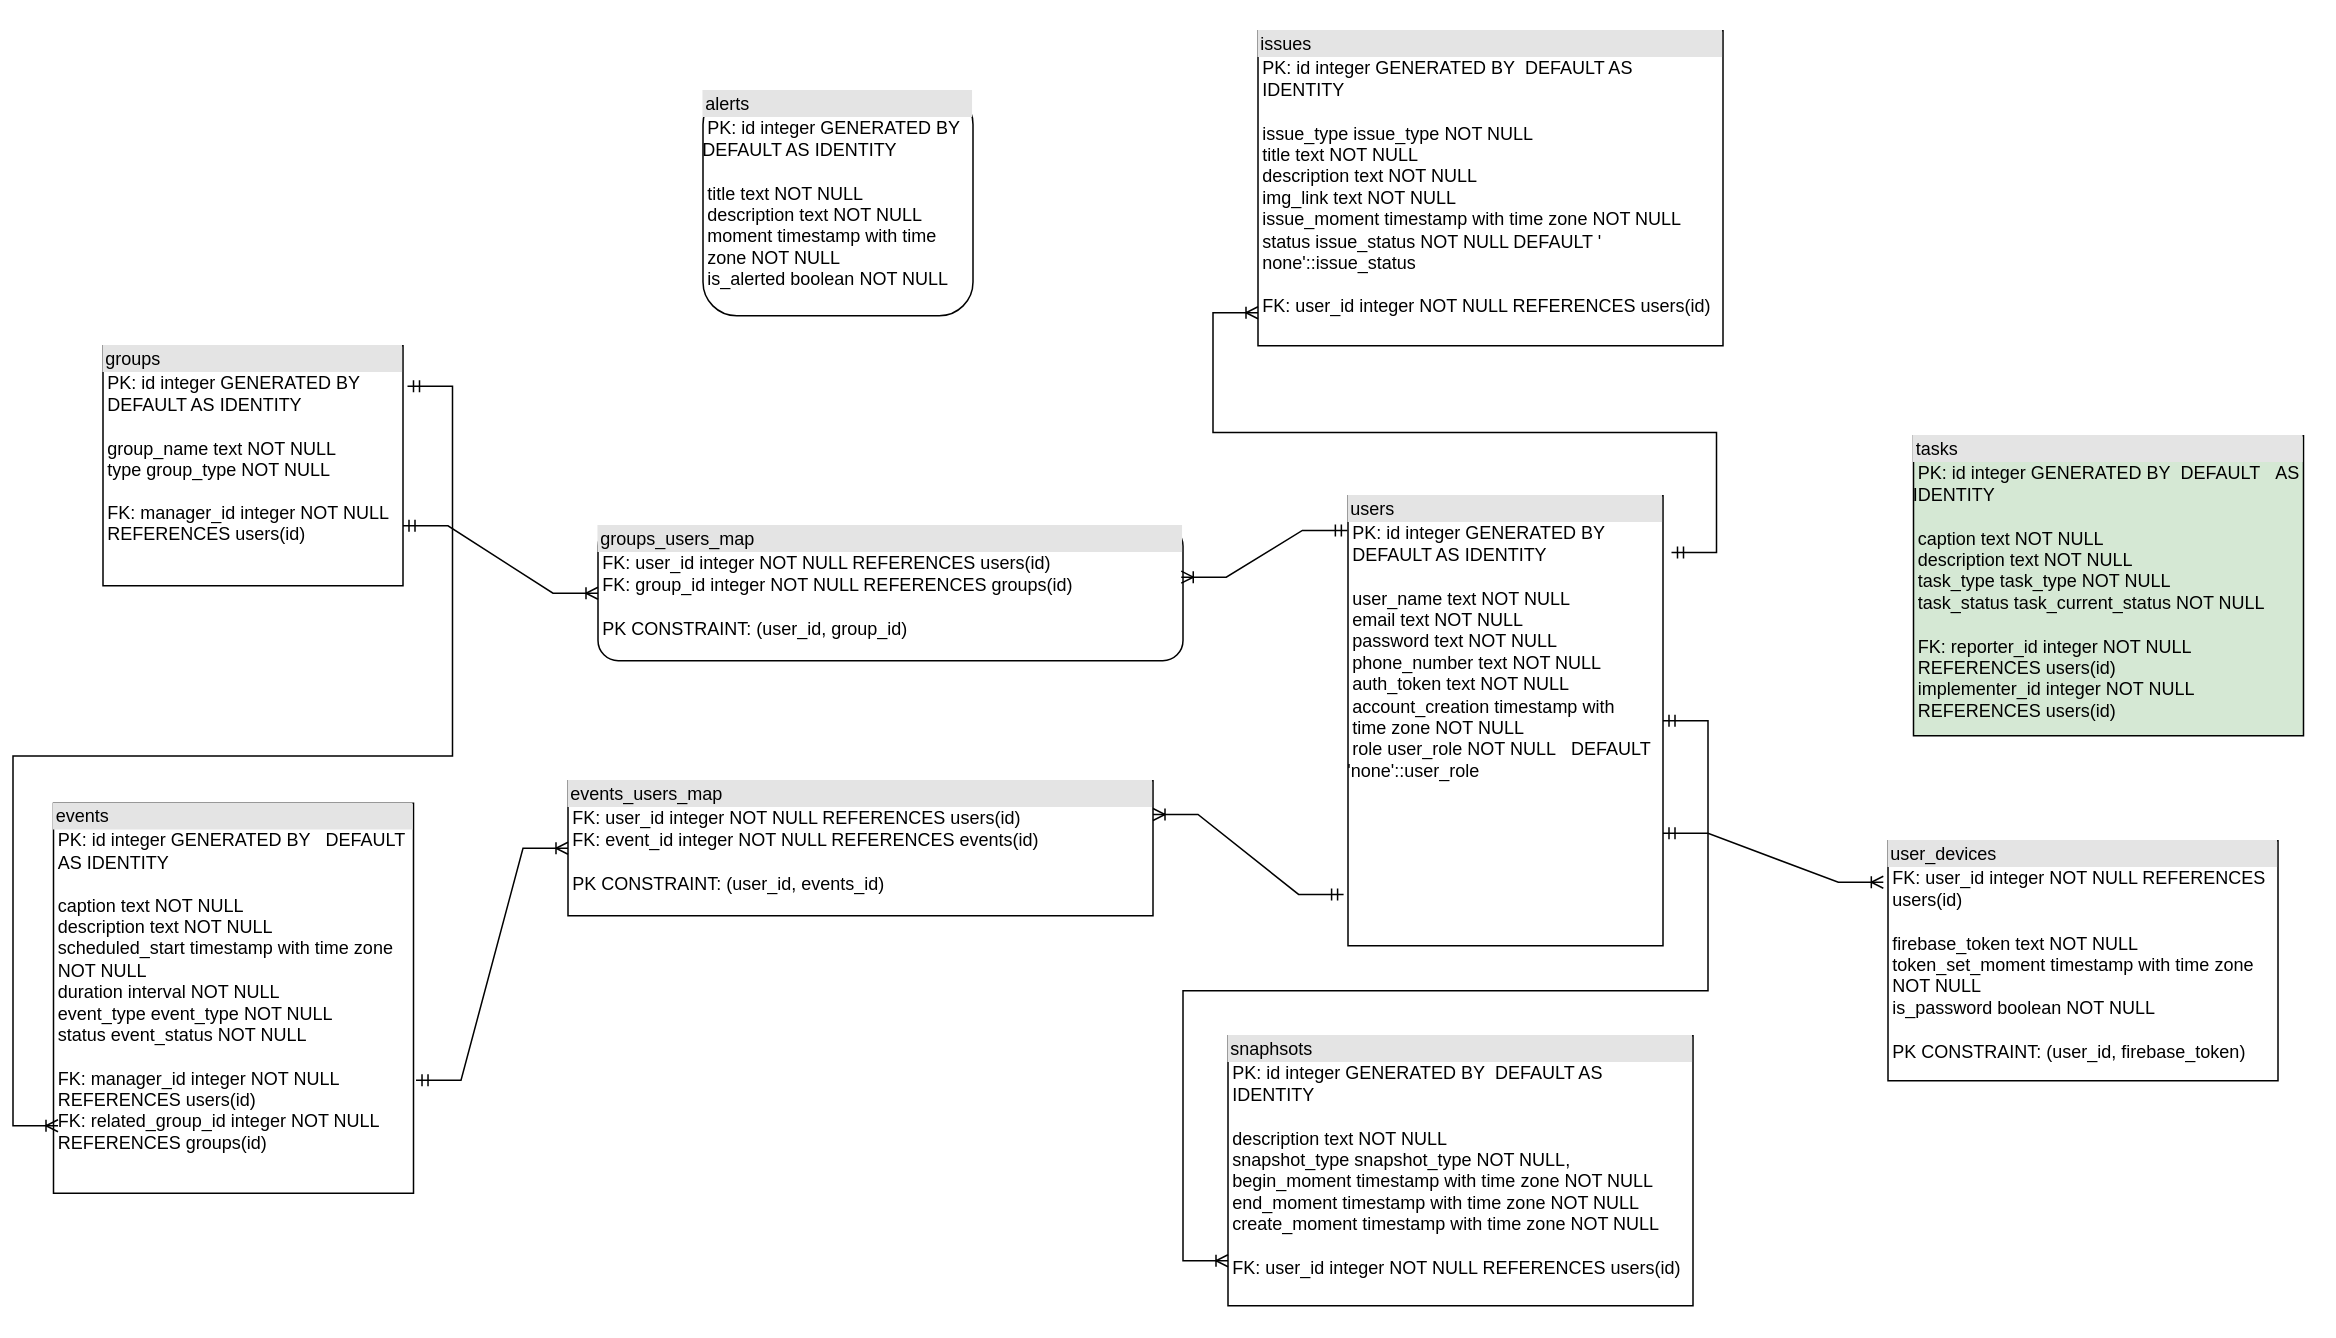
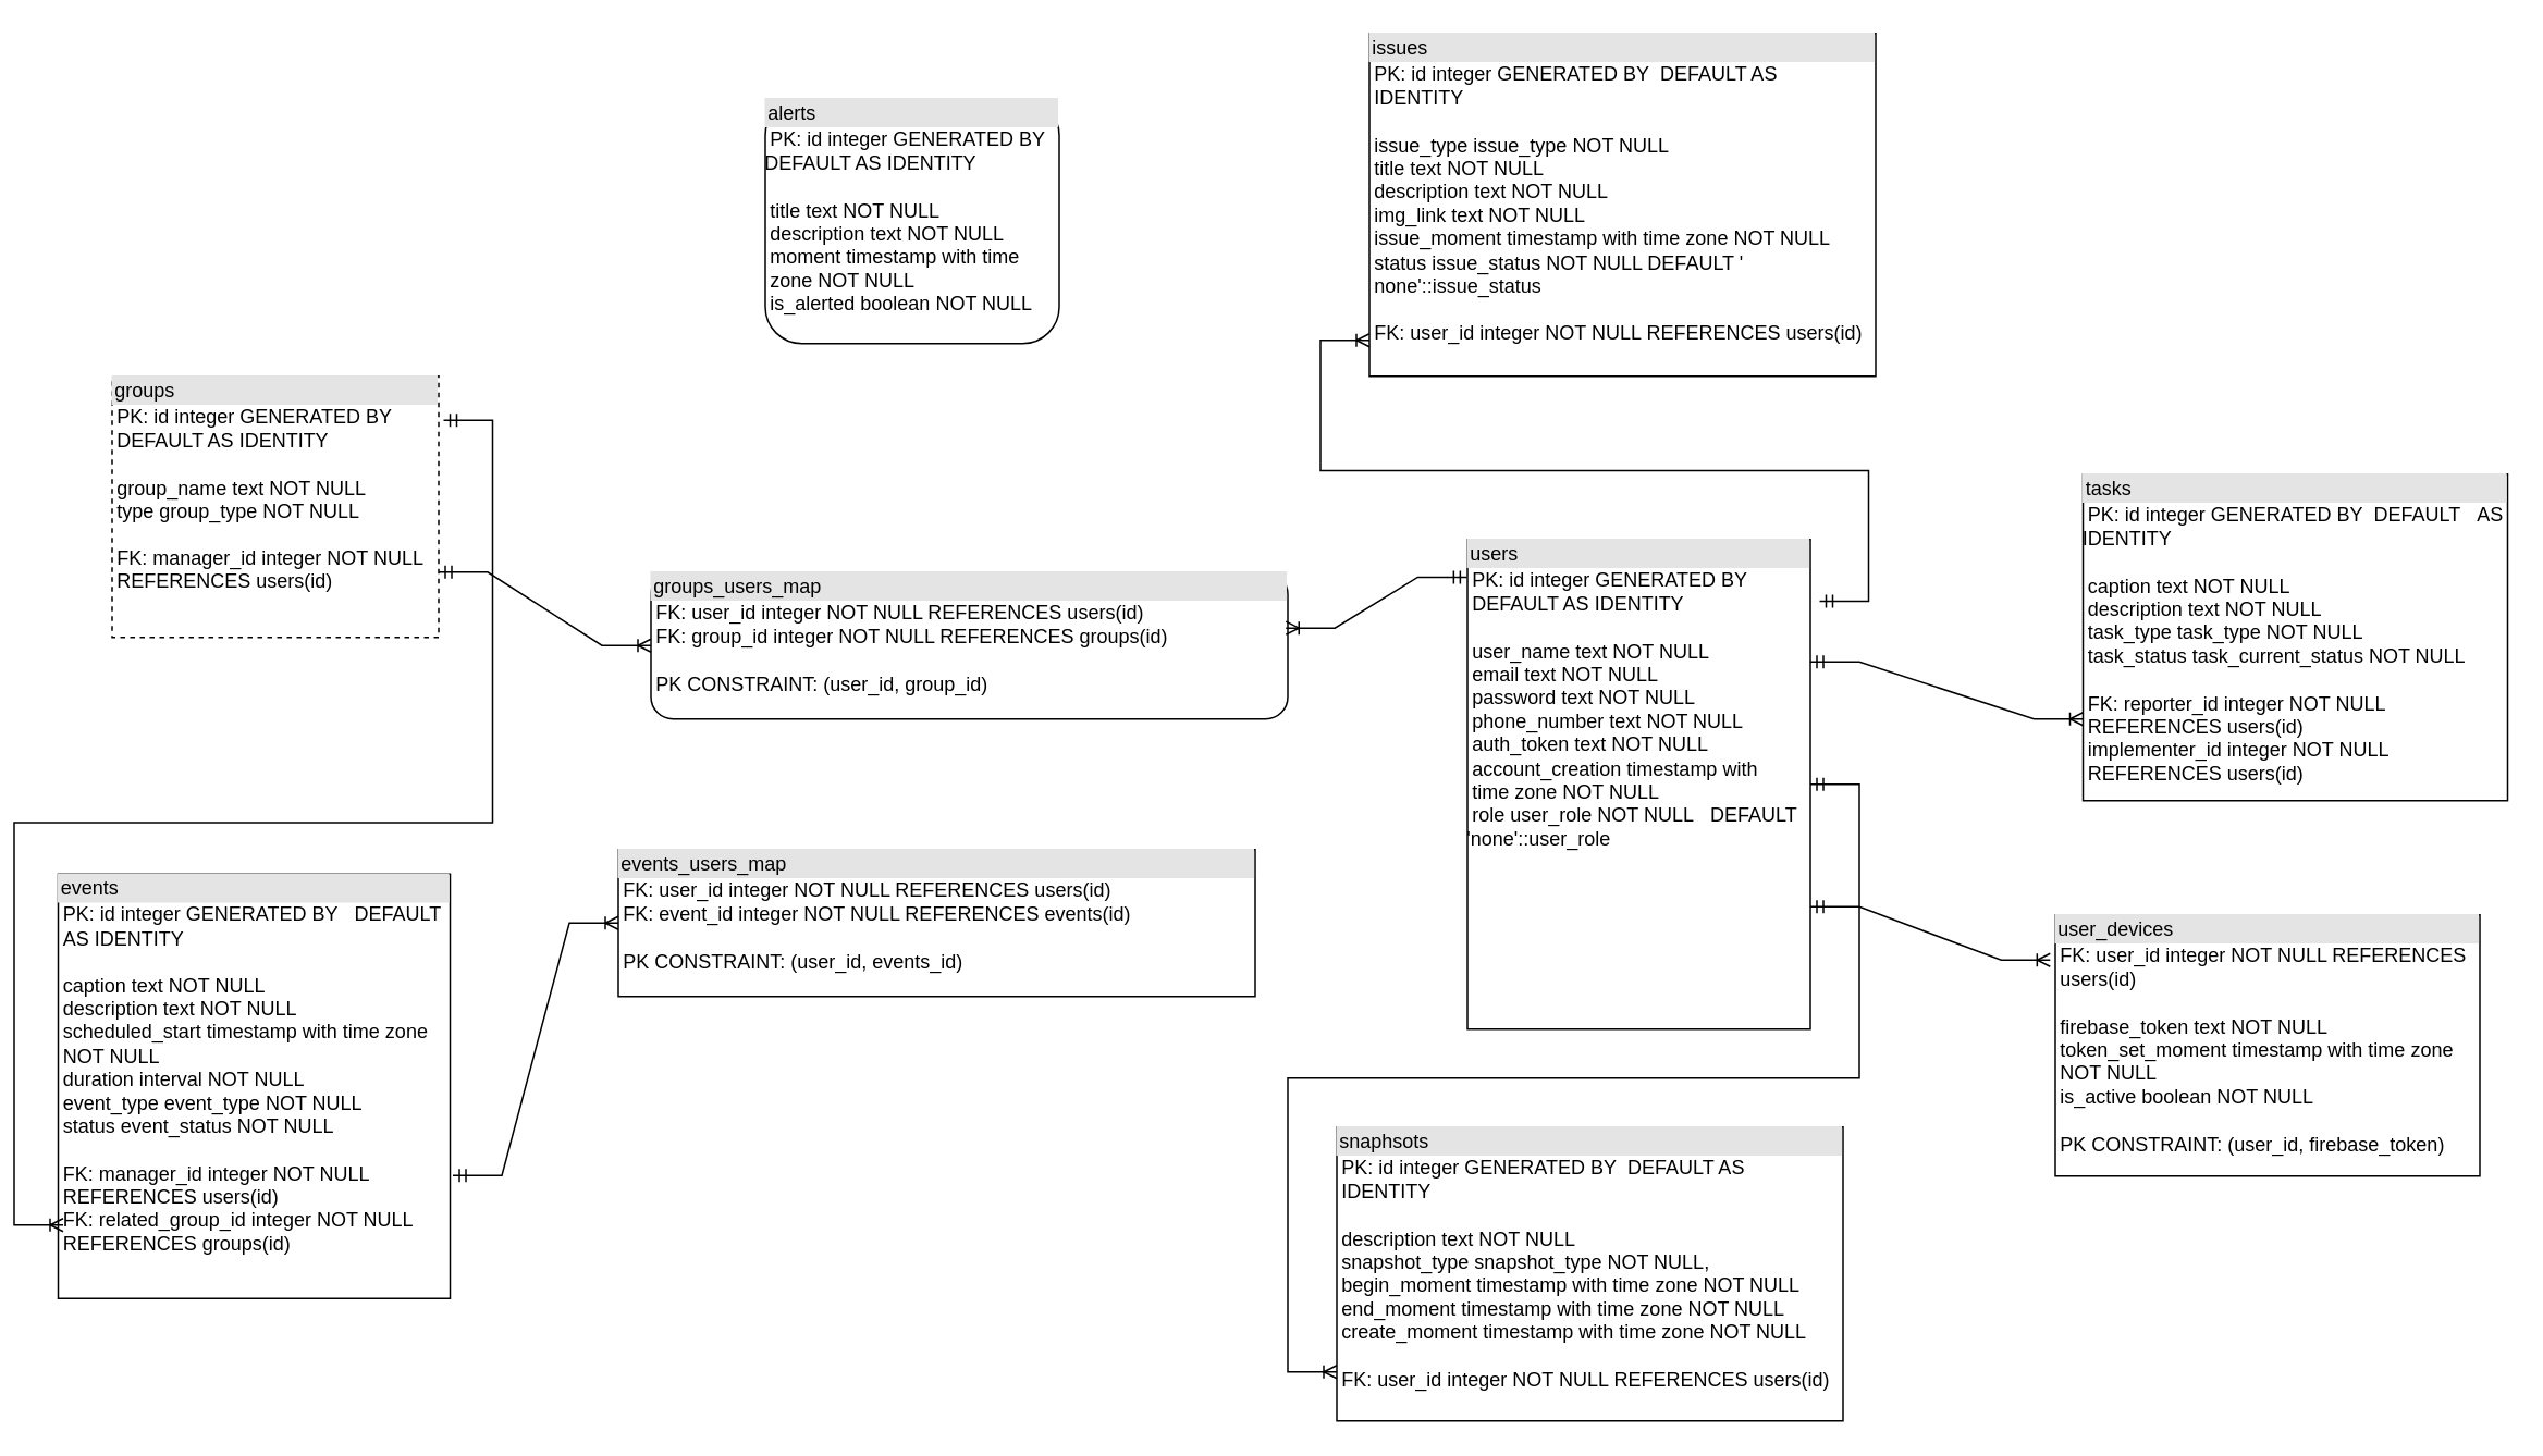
- <mxCell id="5" value="&lt;div style=&quot;box-sizing:border-box;width:100%;background:#e4e4e4;padding:2px;&quot;&gt;groups&lt;/div&gt;&amp;nbsp;PK: id integer GENERATED BY&amp;nbsp; &amp;nbsp;DEFAULT AS IDENTITY&lt;div&gt;&lt;div&gt;&lt;br&gt;&lt;/div&gt;&lt;div&gt;&lt;span style=&quot;background-color: initial;&quot;&gt;&amp;nbsp;&lt;/span&gt;&lt;span style=&quot;background-color: initial;&quot;&gt;group_name text NOT NULL&lt;/span&gt;&lt;/div&gt;&lt;div&gt;&lt;span style=&quot;background-color: initial;&quot;&gt;&amp;nbsp;&lt;/span&gt;&lt;span style=&quot;background-color: initial;&quot;&gt;type group_type NOT NULL&lt;/span&gt;&lt;/div&gt;&lt;div&gt;&lt;span style=&quot;background-color: initial;&quot;&gt;&amp;nbsp;&lt;/span&gt;&lt;/div&gt;&lt;div&gt;&amp;nbsp;FK: manager_id integer NOT NULL&amp;nbsp; &amp;nbsp;REFERENCES users(id)&lt;/div&gt;&lt;div&gt;&amp;nbsp;&lt;br&gt;&lt;table style=&quot;width:100%;font-size:1em;&quot; cellpadding=&quot;2&quot; cellspacing=&quot;0&quot;&gt;&lt;tbody&gt;&lt;tr&gt;&lt;td&gt;&lt;/td&gt;&lt;td&gt;&lt;br&gt;&lt;/td&gt;&lt;/tr&gt;&lt;/tbody&gt;&lt;/table&gt;&lt;/div&gt;&lt;/div&gt;" style="verticalAlign=top;align=left;overflow=fill;html=1;whiteSpace=wrap;" vertex="1" parent="1"><mxGeometry x="53" y="230" width="200" height="160" as="geometry" /></mxCell>
+ <mxCell id="5" value="&lt;div style=&quot;box-sizing:border-box;width:100%;background:#e4e4e4;padding:2px;&quot;&gt;groups&lt;/div&gt;&amp;nbsp;PK: id integer GENERATED BY&amp;nbsp; &amp;nbsp;DEFAULT AS IDENTITY&lt;div&gt;&lt;div&gt;&lt;br&gt;&lt;/div&gt;&lt;div&gt;&lt;span style=&quot;background-color: initial;&quot;&gt;&amp;nbsp;&lt;/span&gt;&lt;span style=&quot;background-color: initial;&quot;&gt;group_name text NOT NULL&lt;/span&gt;&lt;/div&gt;&lt;div&gt;&lt;span style=&quot;background-color: initial;&quot;&gt;&amp;nbsp;&lt;/span&gt;&lt;span style=&quot;background-color: initial;&quot;&gt;type group_type NOT NULL&lt;/span&gt;&lt;/div&gt;&lt;div&gt;&lt;span style=&quot;background-color: initial;&quot;&gt;&amp;nbsp;&lt;/span&gt;&lt;/div&gt;&lt;div&gt;&amp;nbsp;FK: manager_id integer NOT NULL&amp;nbsp; &amp;nbsp;REFERENCES users(id)&lt;/div&gt;&lt;div&gt;&amp;nbsp;&lt;br&gt;&lt;table style=&quot;width:100%;font-size:1em;&quot; cellpadding=&quot;2&quot; cellspacing=&quot;0&quot;&gt;&lt;tbody&gt;&lt;tr&gt;&lt;td&gt;&lt;/td&gt;&lt;td&gt;&lt;br&gt;&lt;/td&gt;&lt;/tr&gt;&lt;/tbody&gt;&lt;/table&gt;&lt;/div&gt;&lt;/div&gt;" style="verticalAlign=top;align=left;overflow=fill;html=1;whiteSpace=wrap;dashed=1;" vertex="1" parent="1"><mxGeometry x="53" y="230" width="200" height="160" as="geometry" /></mxCell>
- <mxCell id="4" value="&lt;div style=&quot;box-sizing:border-box;width:100%;background:#e4e4e4;padding:2px;&quot;&gt;tasks&lt;/div&gt;&amp;nbsp;PK: id integer GENERATED BY&amp;nbsp; DEFAULT&amp;nbsp; &amp;nbsp;AS IDENTITY&lt;div&gt;&lt;div&gt;&lt;br&gt;&lt;/div&gt;&lt;div&gt;&lt;span style=&quot;background-color: initial;&quot;&gt;&amp;nbsp;&lt;/span&gt;&lt;span style=&quot;background-color: initial;&quot;&gt;caption text NOT NULL&lt;/span&gt;&lt;/div&gt;&lt;div&gt;&lt;span style=&quot;background-color: initial;&quot;&gt;&amp;nbsp;&lt;/span&gt;&lt;span style=&quot;background-color: initial;&quot;&gt;description text NOT NULL&lt;/span&gt;&lt;/div&gt;&lt;div&gt;&lt;span style=&quot;background-color: initial;&quot;&gt;&amp;nbsp;&lt;/span&gt;&lt;span style=&quot;background-color: initial;&quot;&gt;task_type task_type NOT NULL&lt;/span&gt;&lt;/div&gt;&lt;div&gt;&lt;span style=&quot;background-color: initial;&quot;&gt;&amp;nbsp;&lt;/span&gt;&lt;span style=&quot;background-color: initial;&quot;&gt;task_status task_current_status NOT NULL&lt;/span&gt;&lt;/div&gt;&lt;div&gt;&lt;span style=&quot;background-color: initial;&quot;&gt;&lt;br&gt;&lt;/span&gt;&lt;/div&gt;&lt;div&gt;&lt;span style=&quot;background-color: initial;&quot;&gt;&amp;nbsp;FK:&amp;nbsp;&lt;/span&gt;&lt;span style=&quot;background-color: initial;&quot;&gt;reporter_id integer NOT NULL&amp;nbsp; &amp;nbsp;REFERENCES users(id)&lt;/span&gt;&lt;/div&gt;&lt;div&gt;&lt;span style=&quot;background-color: initial;&quot;&gt;&amp;nbsp;&lt;/span&gt;&lt;span style=&quot;background-color: initial;&quot;&gt;implementer_id integer NOT NULL&amp;nbsp; &amp;nbsp;REFERENCES users(id)&lt;/span&gt;&lt;/div&gt;&lt;div&gt;&amp;nbsp;&lt;br&gt;&lt;table style=&quot;width:100%;font-size:1em;&quot; cellpadding=&quot;2&quot; cellspacing=&quot;0&quot;&gt;&lt;tbody&gt;&lt;tr&gt;&lt;td&gt;&lt;/td&gt;&lt;td&gt;&lt;br&gt;&lt;/td&gt;&lt;/tr&gt;&lt;/tbody&gt;&lt;/table&gt;&lt;/div&gt;&lt;/div&gt;" style="verticalAlign=top;align=left;overflow=fill;html=1;whiteSpace=wrap;fillColor=#d5e8d4;" vertex="1" parent="1"><mxGeometry x="1260" y="290" width="260" height="200" as="geometry" /></mxCell>
+ <mxCell id="4" value="&lt;div style=&quot;box-sizing:border-box;width:100%;background:#e4e4e4;padding:2px;&quot;&gt;tasks&lt;/div&gt;&amp;nbsp;PK: id integer GENERATED BY&amp;nbsp; DEFAULT&amp;nbsp; &amp;nbsp;AS IDENTITY&lt;div&gt;&lt;div&gt;&lt;br&gt;&lt;/div&gt;&lt;div&gt;&lt;span style=&quot;background-color: initial;&quot;&gt;&amp;nbsp;&lt;/span&gt;&lt;span style=&quot;background-color: initial;&quot;&gt;caption text NOT NULL&lt;/span&gt;&lt;/div&gt;&lt;div&gt;&lt;span style=&quot;background-color: initial;&quot;&gt;&amp;nbsp;&lt;/span&gt;&lt;span style=&quot;background-color: initial;&quot;&gt;description text NOT NULL&lt;/span&gt;&lt;/div&gt;&lt;div&gt;&lt;span style=&quot;background-color: initial;&quot;&gt;&amp;nbsp;&lt;/span&gt;&lt;span style=&quot;background-color: initial;&quot;&gt;task_type task_type NOT NULL&lt;/span&gt;&lt;/div&gt;&lt;div&gt;&lt;span style=&quot;background-color: initial;&quot;&gt;&amp;nbsp;&lt;/span&gt;&lt;span style=&quot;background-color: initial;&quot;&gt;task_status task_current_status NOT NULL&lt;/span&gt;&lt;/div&gt;&lt;div&gt;&lt;span style=&quot;background-color: initial;&quot;&gt;&lt;br&gt;&lt;/span&gt;&lt;/div&gt;&lt;div&gt;&lt;span style=&quot;background-color: initial;&quot;&gt;&amp;nbsp;FK:&amp;nbsp;&lt;/span&gt;&lt;span style=&quot;background-color: initial;&quot;&gt;reporter_id integer NOT NULL&amp;nbsp; &amp;nbsp;REFERENCES users(id)&lt;/span&gt;&lt;/div&gt;&lt;div&gt;&lt;span style=&quot;background-color: initial;&quot;&gt;&amp;nbsp;&lt;/span&gt;&lt;span style=&quot;background-color: initial;&quot;&gt;implementer_id integer NOT NULL&amp;nbsp; &amp;nbsp;REFERENCES users(id)&lt;/span&gt;&lt;/div&gt;&lt;div&gt;&amp;nbsp;&lt;br&gt;&lt;table style=&quot;width:100%;font-size:1em;&quot; cellpadding=&quot;2&quot; cellspacing=&quot;0&quot;&gt;&lt;tbody&gt;&lt;tr&gt;&lt;td&gt;&lt;/td&gt;&lt;td&gt;&lt;br&gt;&lt;/td&gt;&lt;/tr&gt;&lt;/tbody&gt;&lt;/table&gt;&lt;/div&gt;&lt;/div&gt;" style="verticalAlign=top;align=left;overflow=fill;html=1;whiteSpace=wrap;" vertex="1" parent="1"><mxGeometry x="1260" y="290" width="260" height="200" as="geometry" /></mxCell>
+ <mxCell id="20" value="" style="edgeStyle=entityRelationEdgeStyle;fontSize=12;html=1;endArrow=ERoneToMany;startArrow=ERmandOne;rounded=0;entryX=0;entryY=0.75;entryDx=0;entryDy=0;exitX=1;exitY=0.25;exitDx=0;exitDy=0;" edge="1" parent="1" source="2" target="4"><mxGeometry width="100" height="100" relative="1" as="geometry"><mxPoint x="953" y="550" as="sourcePoint" /><mxPoint x="1053" y="450" as="targetPoint" /></mxGeometry></mxCell>
- <mxCell id="13" value="" style="edgeStyle=entityRelationEdgeStyle;fontSize=12;html=1;endArrow=ERoneToMany;startArrow=ERmandOne;rounded=0;exitX=-0.014;exitY=0.886;exitDx=0;exitDy=0;entryX=1;entryY=0.25;entryDx=0;entryDy=0;exitPerimeter=0;" edge="1" parent="1" source="2" target="8"><mxGeometry width="100" height="100" relative="1" as="geometry"><mxPoint x="893" y="415" as="sourcePoint" /><mxPoint x="783" y="375" as="targetPoint" /></mxGeometry></mxCell>
- <mxCell id="9" value="&lt;div style=&quot;box-sizing:border-box;width:100%;background:#e4e4e4;padding:2px;&quot;&gt;user_devices&lt;/div&gt;&amp;nbsp;FK: user_id integer NOT NULL REFERENCES&amp;nbsp; &amp;nbsp;users(id)&lt;div&gt;&lt;br&gt;&lt;/div&gt;&lt;div&gt;&amp;nbsp;firebase_token text NOT NULL&lt;/div&gt;&lt;div&gt;&amp;nbsp;token_set_moment timestamp with time zone&amp;nbsp; &amp;nbsp;NOT NULL&lt;/div&gt;&lt;div&gt;&amp;nbsp;is_password boolean NOT NULL&lt;/div&gt;&lt;div&gt;&lt;br&gt;&lt;/div&gt;&lt;div&gt;&amp;nbsp;PK CONSTRAINT: (user_id, firebase_token)&lt;br&gt;&lt;div&gt;&lt;div&gt;&amp;nbsp;&lt;br&gt;&lt;table style=&quot;width:100%;font-size:1em;&quot; cellpadding=&quot;2&quot; cellspacing=&quot;0&quot;&gt;&lt;tbody&gt;&lt;tr&gt;&lt;td&gt;&lt;/td&gt;&lt;td&gt;&lt;br&gt;&lt;/td&gt;&lt;/tr&gt;&lt;/tbody&gt;&lt;/table&gt;&lt;/div&gt;&lt;/div&gt;&lt;/div&gt;" style="verticalAlign=top;align=left;overflow=fill;html=1;whiteSpace=wrap;" vertex="1" parent="1"><mxGeometry x="1243" y="560" width="260" height="160" as="geometry" /></mxCell>
+ <mxCell id="9" value="&lt;div style=&quot;box-sizing:border-box;width:100%;background:#e4e4e4;padding:2px;&quot;&gt;user_devices&lt;/div&gt;&amp;nbsp;FK: user_id integer NOT NULL REFERENCES&amp;nbsp; &amp;nbsp;users(id)&lt;div&gt;&lt;br&gt;&lt;/div&gt;&lt;div&gt;&amp;nbsp;firebase_token text NOT NULL&lt;/div&gt;&lt;div&gt;&amp;nbsp;token_set_moment timestamp with time zone&amp;nbsp; &amp;nbsp;NOT NULL&lt;/div&gt;&lt;div&gt;&amp;nbsp;is_active boolean NOT NULL&lt;/div&gt;&lt;div&gt;&lt;br&gt;&lt;/div&gt;&lt;div&gt;&amp;nbsp;PK CONSTRAINT: (user_id, firebase_token)&lt;br&gt;&lt;div&gt;&lt;div&gt;&amp;nbsp;&lt;br&gt;&lt;table style=&quot;width:100%;font-size:1em;&quot; cellpadding=&quot;2&quot; cellspacing=&quot;0&quot;&gt;&lt;tbody&gt;&lt;tr&gt;&lt;td&gt;&lt;/td&gt;&lt;td&gt;&lt;br&gt;&lt;/td&gt;&lt;/tr&gt;&lt;/tbody&gt;&lt;/table&gt;&lt;/div&gt;&lt;/div&gt;&lt;/div&gt;" style="verticalAlign=top;align=left;overflow=fill;html=1;whiteSpace=wrap;" vertex="1" parent="1"><mxGeometry x="1243" y="560" width="260" height="160" as="geometry" /></mxCell>
